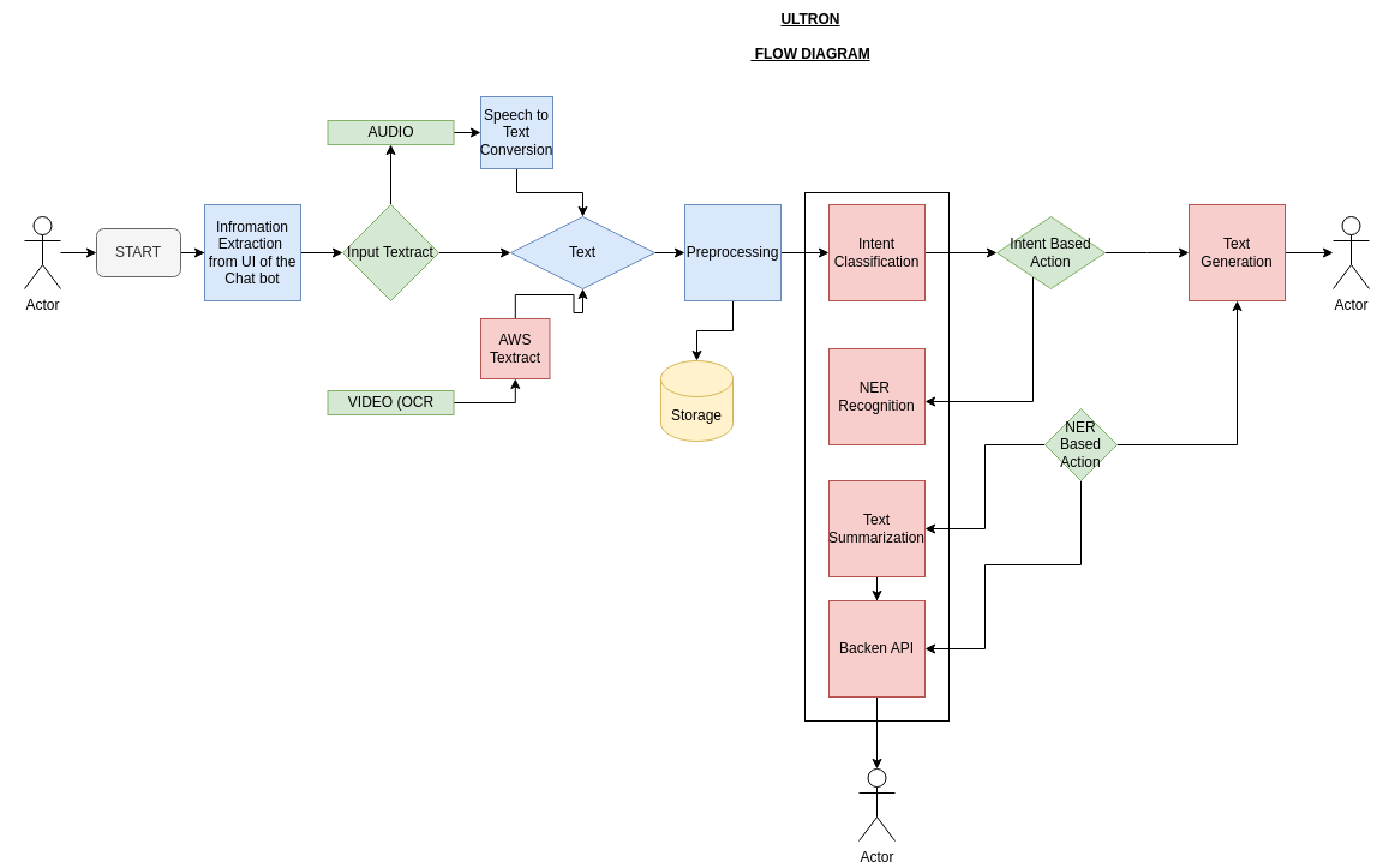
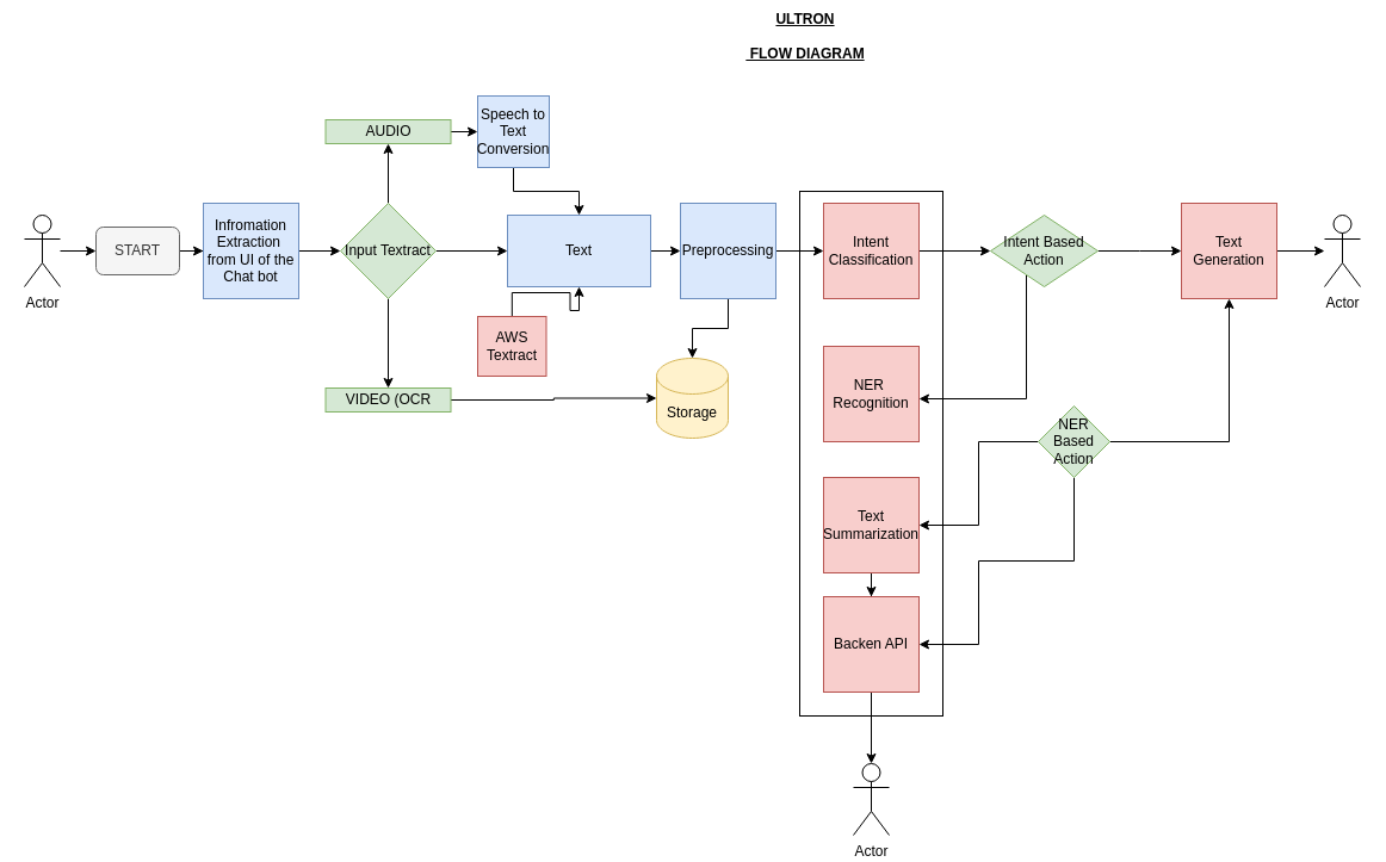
- <mxCell id="28" value="Text" style="rhombus;whiteSpace=wrap;html=1;strokeColor=#6c8ebf;fillColor=#dae8fc;" parent="1" vertex="1"><mxGeometry x="425" y="180" width="120" height="60" as="geometry" /></mxCell>
+ <mxCell id="28" value="Text" style="whiteSpace=wrap;html=1;strokeColor=#6c8ebf;fillColor=#dae8fc;" parent="1" vertex="1"><mxGeometry x="425" y="180" width="120" height="60" as="geometry" /></mxCell>
+ <mxCell id="17" value="" style="edgeStyle=orthogonalEdgeStyle;rounded=0;orthogonalLoop=1;jettySize=auto;html=1;" parent="1" source="20" target="22" edge="1"><mxGeometry relative="1" as="geometry" /></mxCell>
- <mxCell id="21" value="" style="edgeStyle=orthogonalEdgeStyle;rounded=0;orthogonalLoop=1;jettySize=auto;html=1;" parent="1" source="22" target="24" edge="1"><mxGeometry relative="1" as="geometry" /></mxCell>
+ <mxCell id="21" value="" style="edgeStyle=orthogonalEdgeStyle;rounded=0;orthogonalLoop=1;jettySize=auto;html=1;" parent="1" source="22" target="16" edge="1"><mxGeometry relative="1" as="geometry" /></mxCell>
